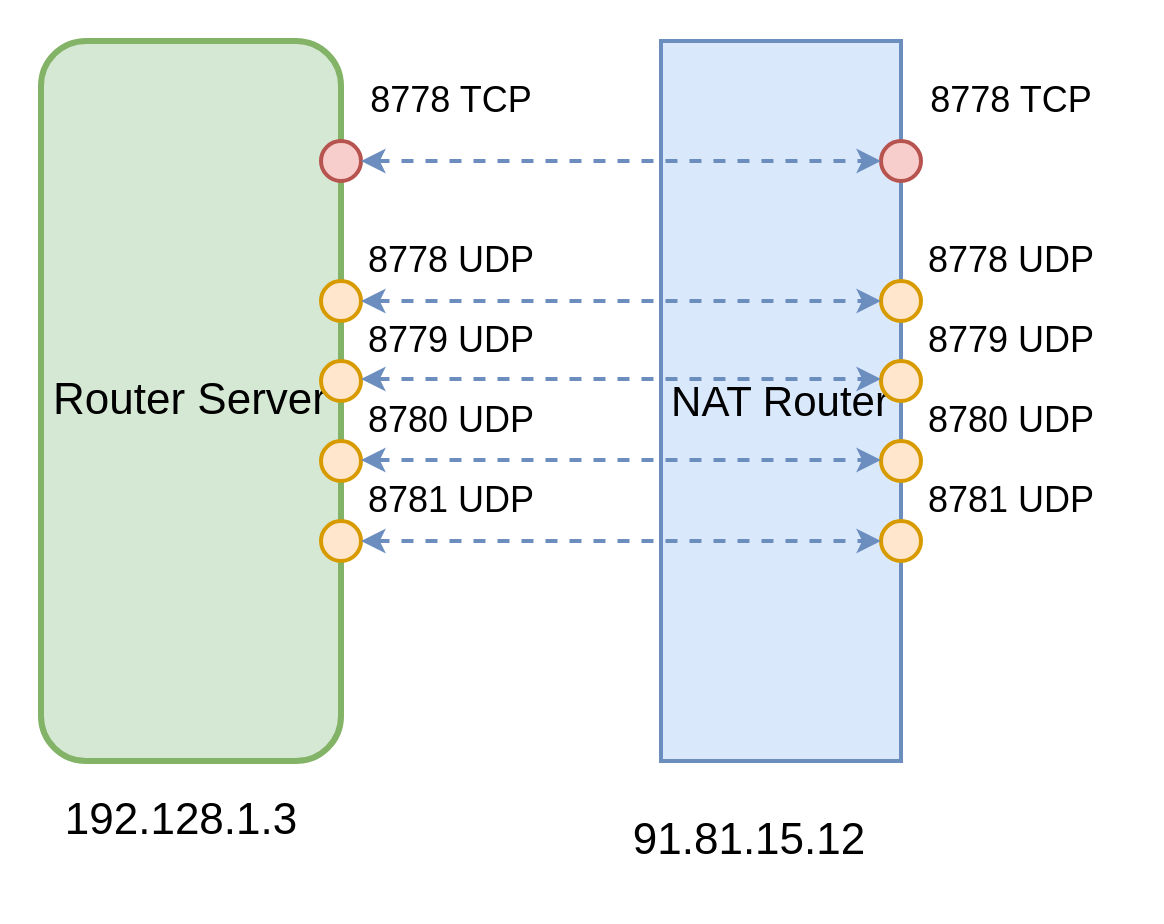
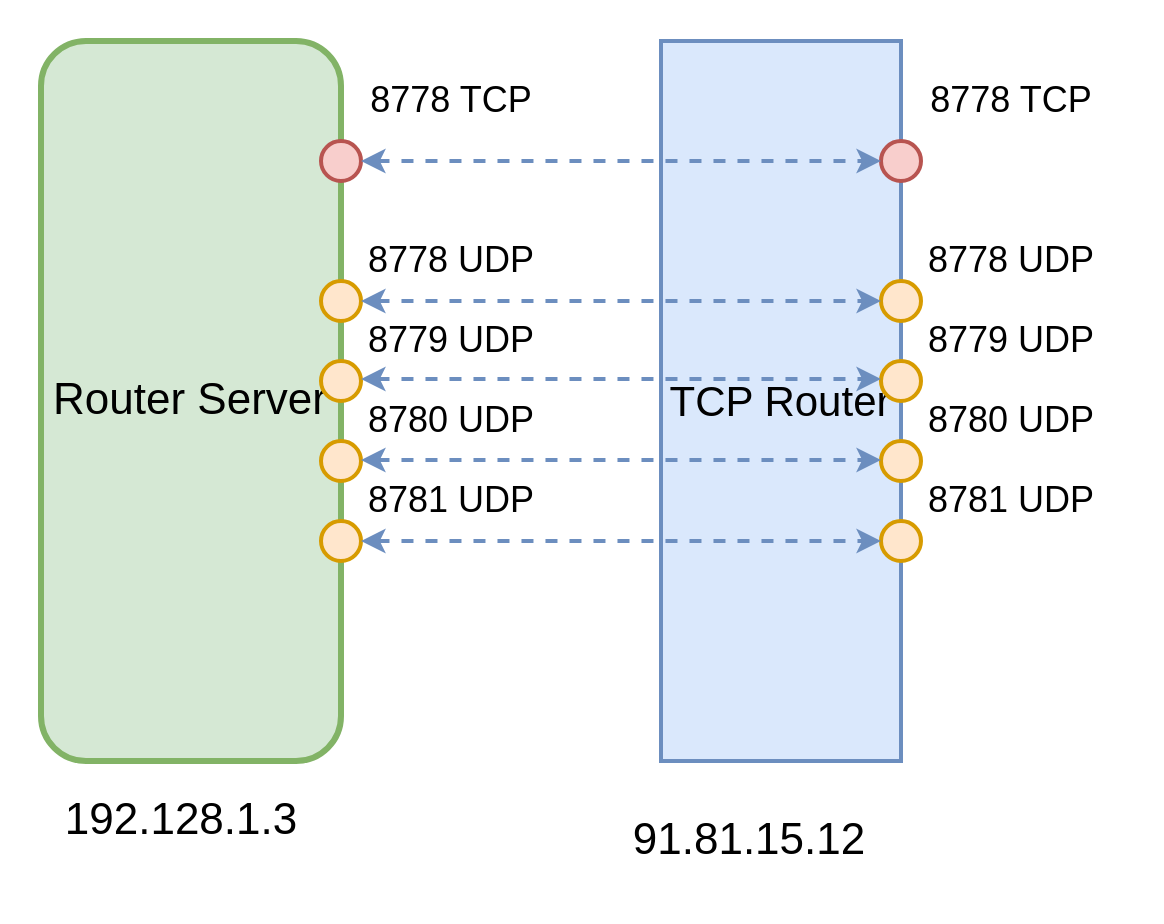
- <mxCell id="14" value="&lt;font style=&quot;font-size: 21px;&quot;&gt;NAT Router&lt;/font&gt;" style="rounded=0;whiteSpace=wrap;html=1;strokeWidth=2;fillColor=#dae8fc;strokeColor=#6c8ebf;" vertex="1" parent="1"><mxGeometry x="330" y="20" width="120" height="360" as="geometry" /></mxCell>
+ <mxCell id="14" value="&lt;font style=&quot;font-size: 21px;&quot;&gt;TCP Router&lt;/font&gt;" style="rounded=0;whiteSpace=wrap;html=1;strokeWidth=2;fillColor=#dae8fc;strokeColor=#6c8ebf;" vertex="1" parent="1"><mxGeometry x="330" y="20" width="120" height="360" as="geometry" /></mxCell>
